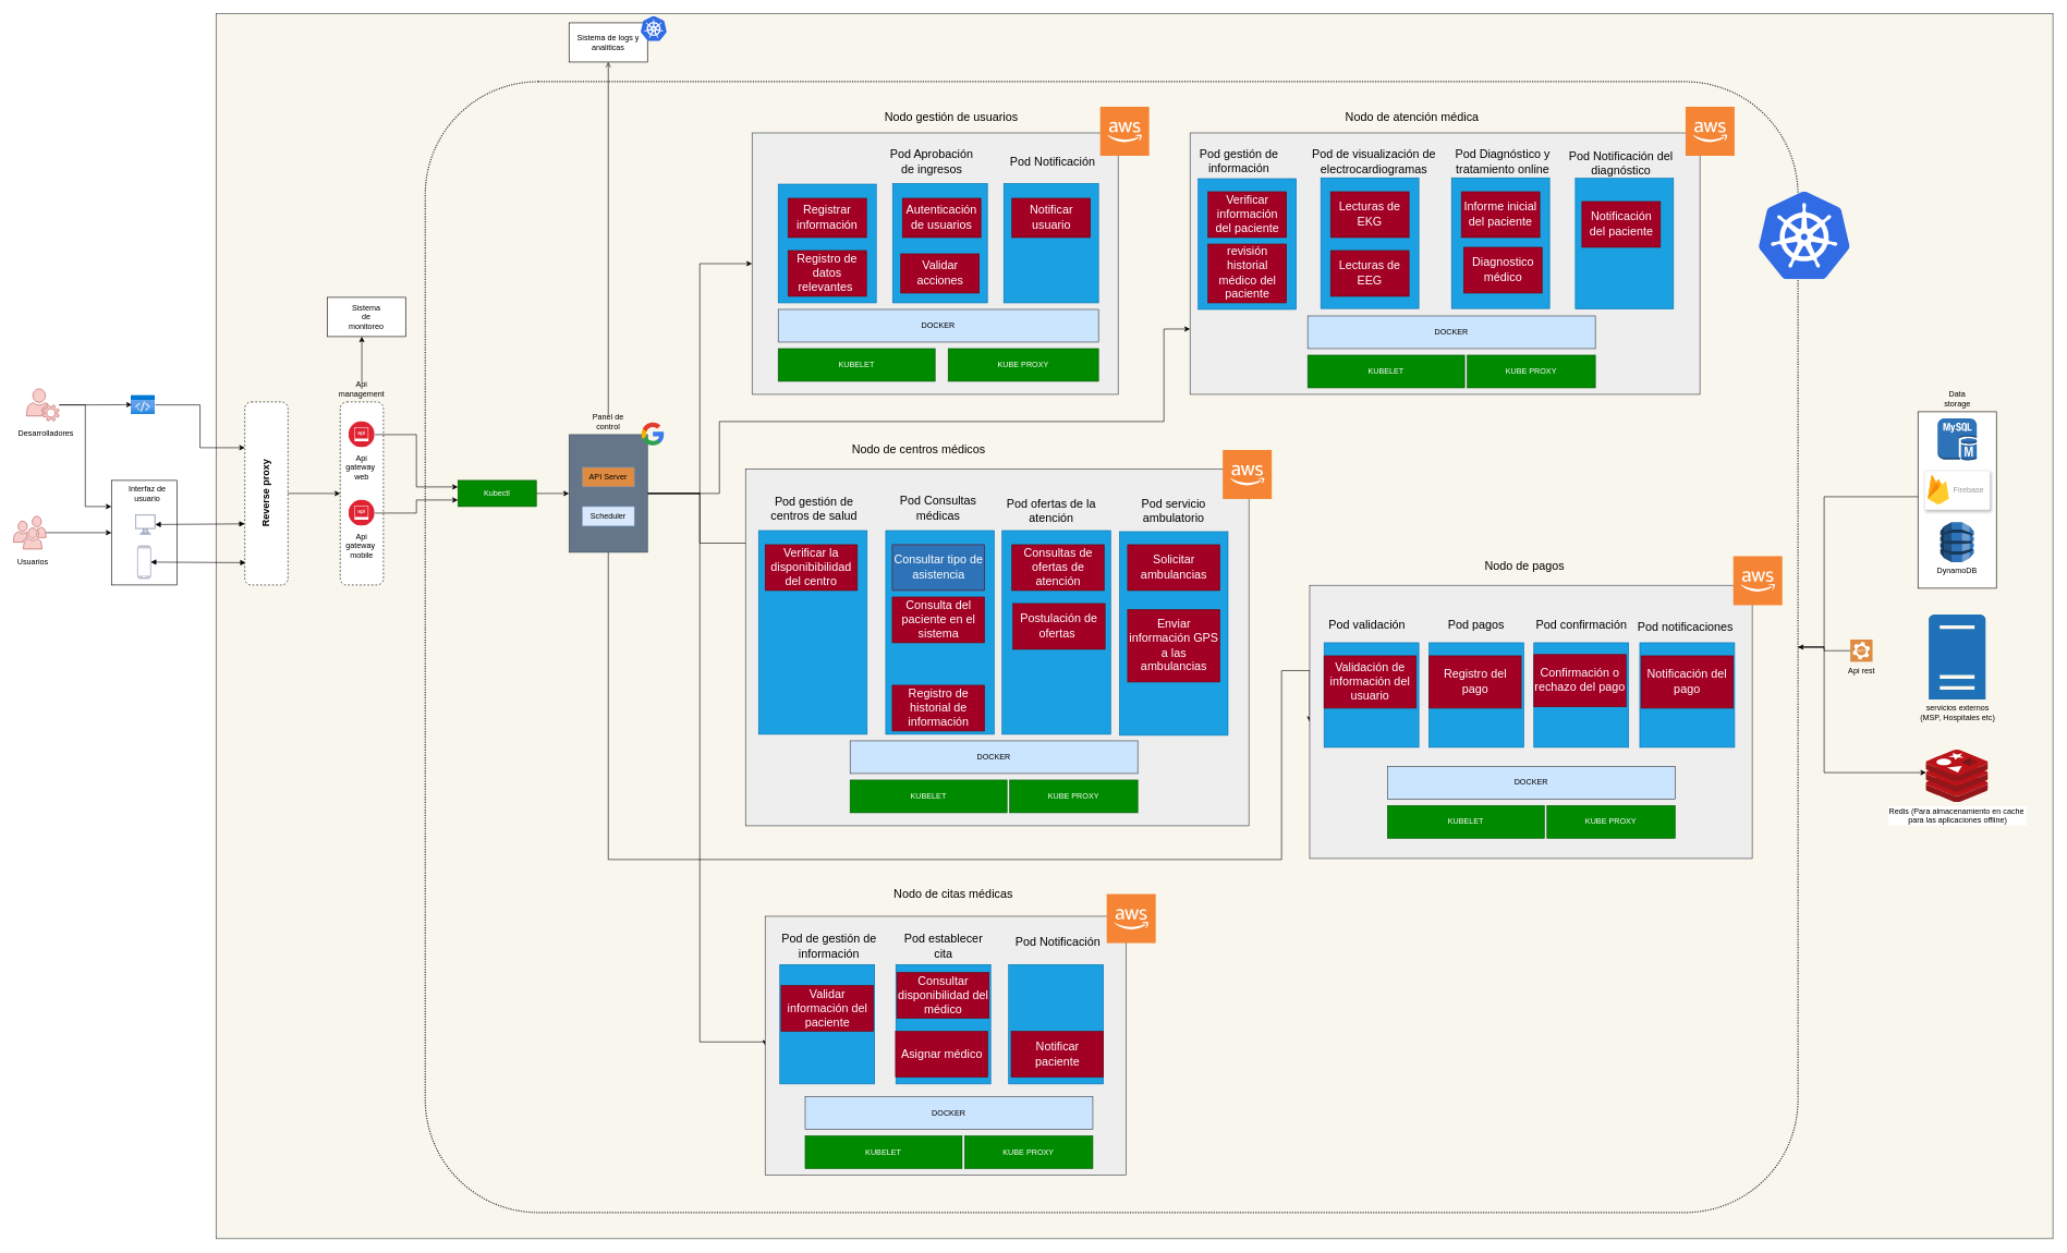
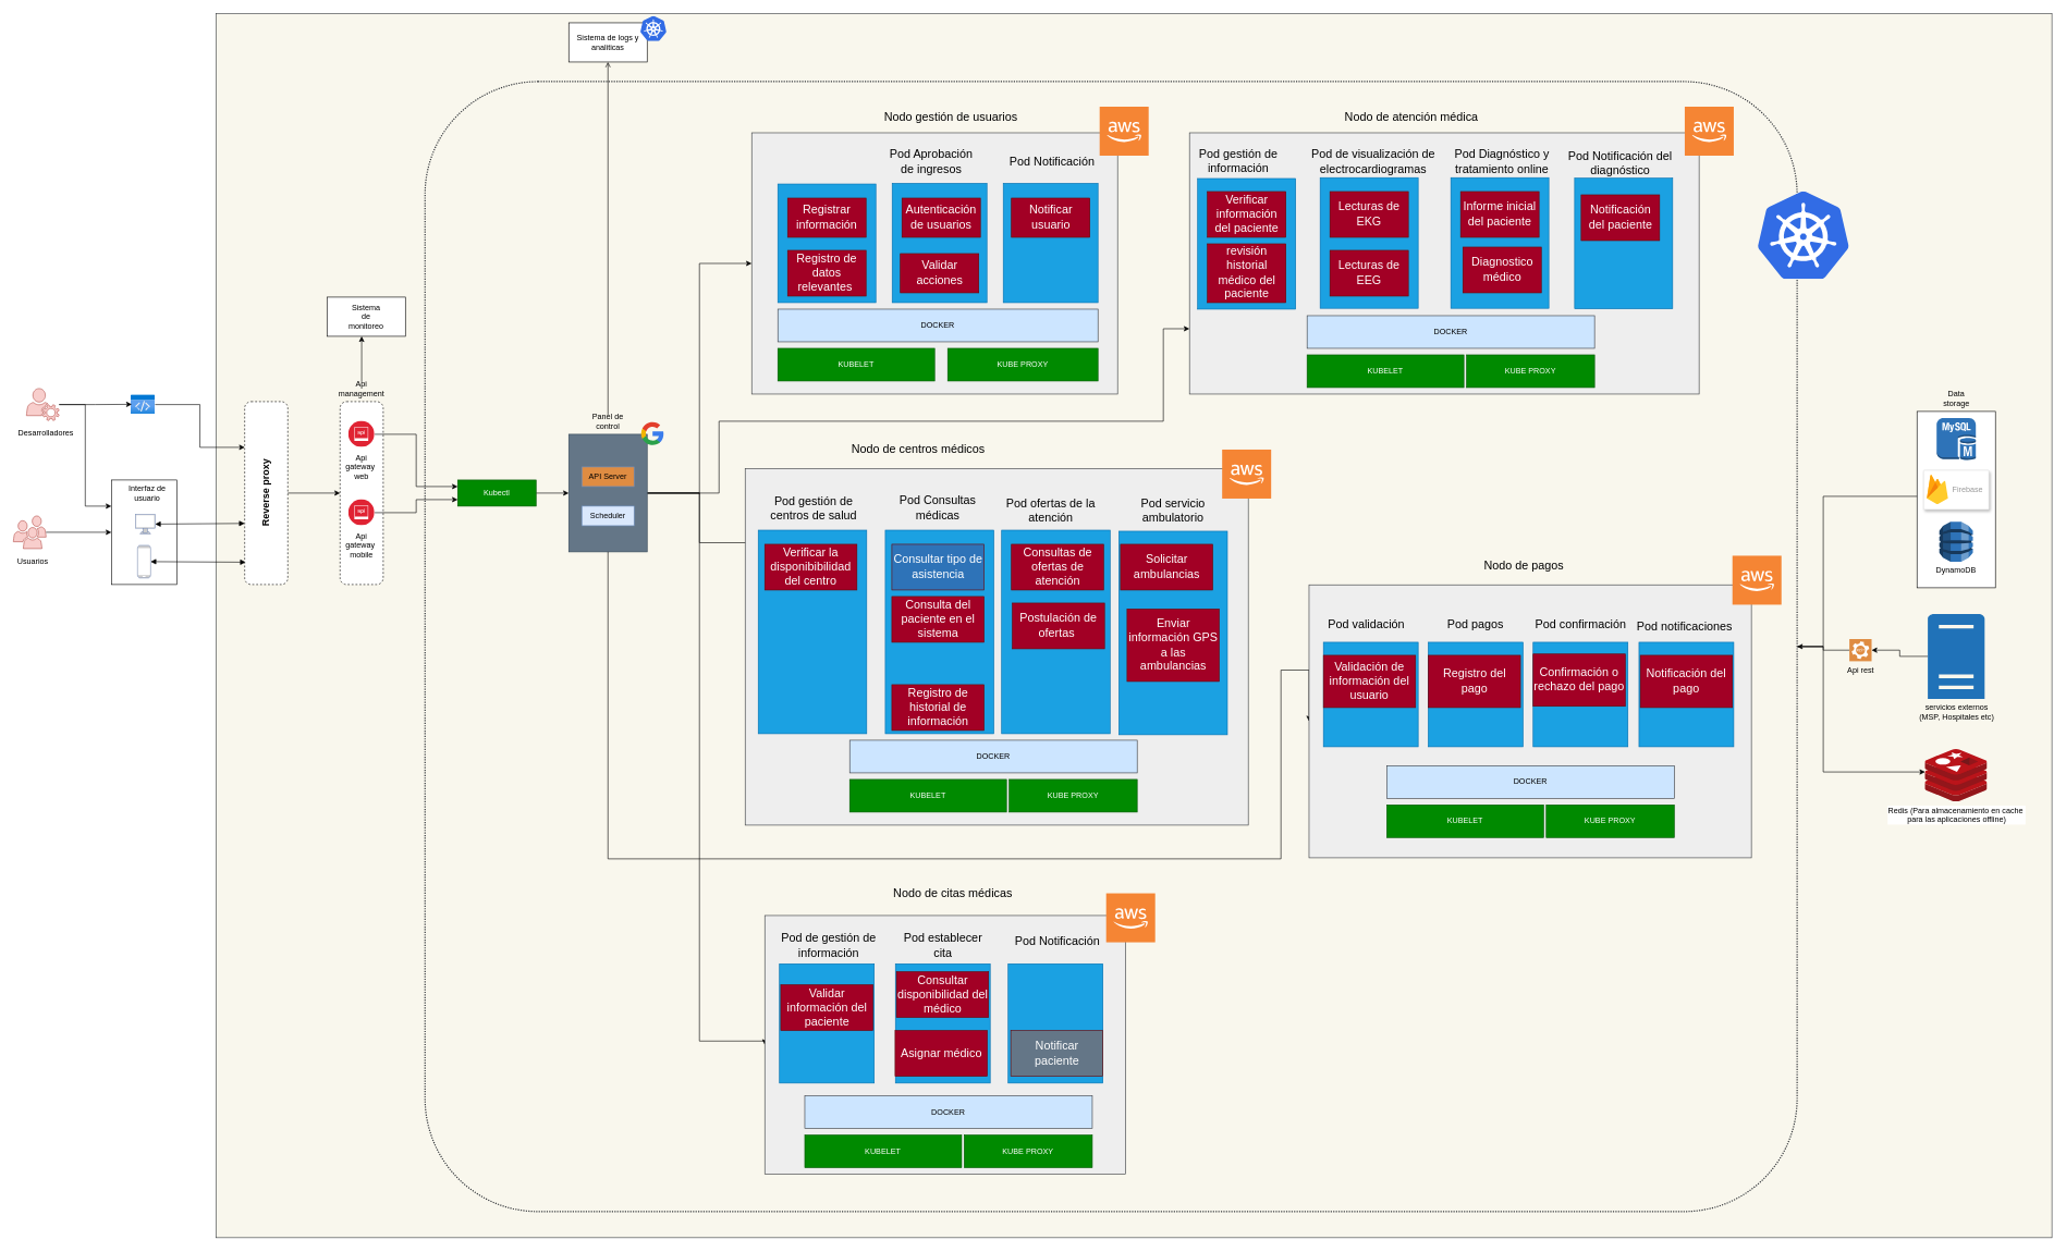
- <mxCell id="148" value="Notificación del paciente" style="rounded=0;whiteSpace=wrap;html=1;fontSize=18;fillColor=#a20025;strokeColor=#6F0000;fontColor=#ffffff;" vertex="1" parent="1"><mxGeometry x="2419.5" y="307.4" width="120" height="70" as="geometry" /></mxCell>
+ <mxCell id="148" value="Notificación del paciente" style="rounded=0;whiteSpace=wrap;html=1;fontSize=18;fillColor=#a20025;strokeColor=#6F0000;fontColor=#ffffff;" vertex="1" parent="1"><mxGeometry x="2419.5" y="297.4" width="120" height="70" as="geometry" /></mxCell>
- <mxCell id="114" value="Solicitar ambulancias" style="rounded=0;whiteSpace=wrap;html=1;fontSize=18;fillColor=#a20025;strokeColor=#6F0000;fontColor=#ffffff;" vertex="1" parent="1"><mxGeometry x="1724.5" y="832.4" width="141" height="70" as="geometry" /></mxCell>
+ <mxCell id="114" value="Solicitar ambulancias" style="rounded=0;whiteSpace=wrap;html=1;fontSize=18;fillColor=#a20025;strokeColor=#6F0000;fontColor=#ffffff;" vertex="1" parent="1"><mxGeometry x="1714.5" y="832.4" width="141" height="70" as="geometry" /></mxCell>
+ <mxCell id="57" style="edgeStyle=orthogonalEdgeStyle;rounded=0;orthogonalLoop=1;jettySize=auto;html=1;" edge="1" parent="1" source="58" target="56"><mxGeometry relative="1" as="geometry" /></mxCell>
- <mxCell id="124" value="Notificar paciente" style="rounded=0;whiteSpace=wrap;html=1;fontSize=18;fillColor=#a20025;strokeColor=#6F0000;fontColor=#ffffff;" vertex="1" parent="1"><mxGeometry x="1546.5" y="1576.8" width="141" height="70" as="geometry" /></mxCell>
+ <mxCell id="124" value="Notificar paciente" style="rounded=0;whiteSpace=wrap;html=1;fontSize=18;fillColor=#647687;strokeColor=#6F0000;fontColor=#ffffff;" vertex="1" parent="1"><mxGeometry x="1546.5" y="1576.8" width="141" height="70" as="geometry" /></mxCell>
